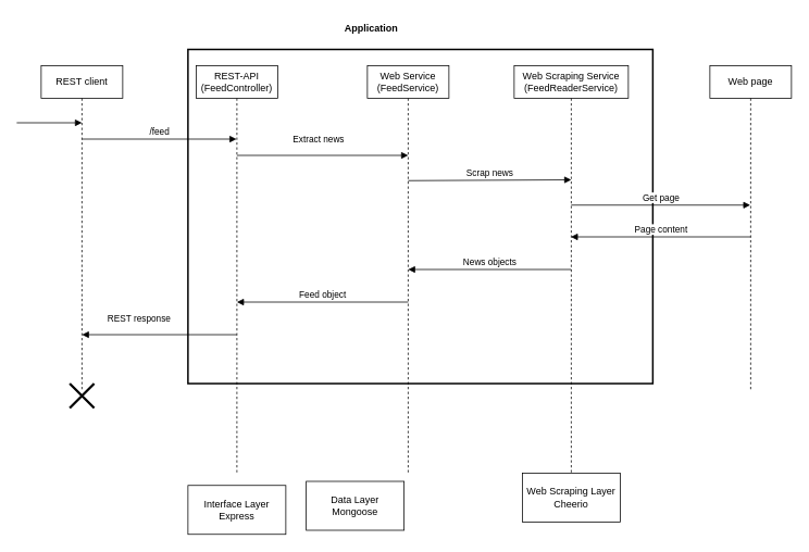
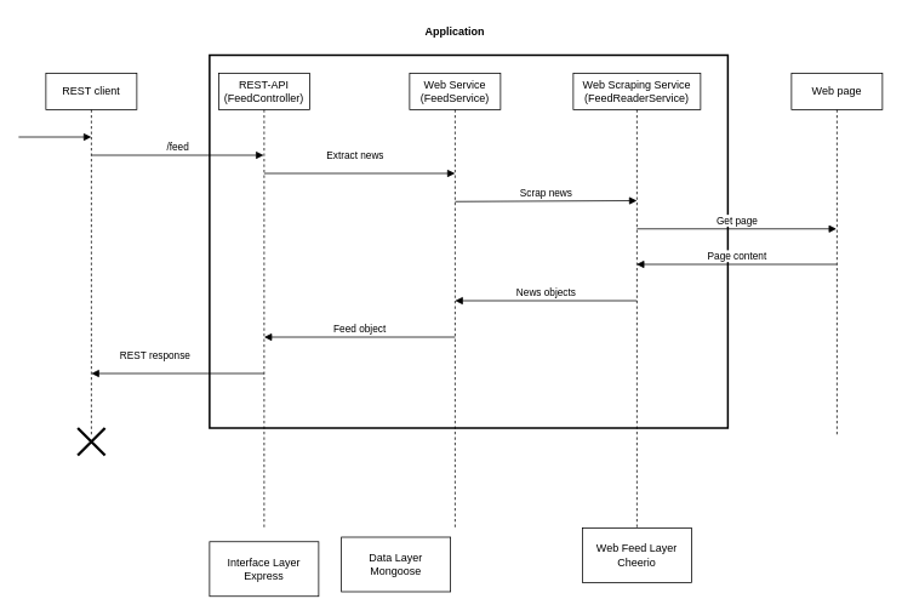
- <mxCell id="20" value="&lt;b&gt;Application&lt;/b&gt;" style="text;html=1;align=center;verticalAlign=middle;whiteSpace=wrap;rounded=0;" parent="1" vertex="1"><mxGeometry x="425" y="20" width="60" height="30" as="geometry" /></mxCell>
+ <mxCell id="20" value="&lt;b&gt;Application&lt;/b&gt;" style="text;html=1;align=center;verticalAlign=middle;whiteSpace=wrap;rounded=0;" parent="1" vertex="1"><mxGeometry x="470" y="20" width="60" height="30" as="geometry" /></mxCell>
- <mxCell id="19" value="Web Scraping Layer Cheerio" style="rounded=0;whiteSpace=wrap;html=1;" parent="1" vertex="1"><mxGeometry x="640" y="580" width="120" height="60" as="geometry" /></mxCell>
+ <mxCell id="19" value="Web Feed Layer Cheerio" style="rounded=0;whiteSpace=wrap;html=1;" parent="1" vertex="1"><mxGeometry x="640" y="580" width="120" height="60" as="geometry" /></mxCell>
